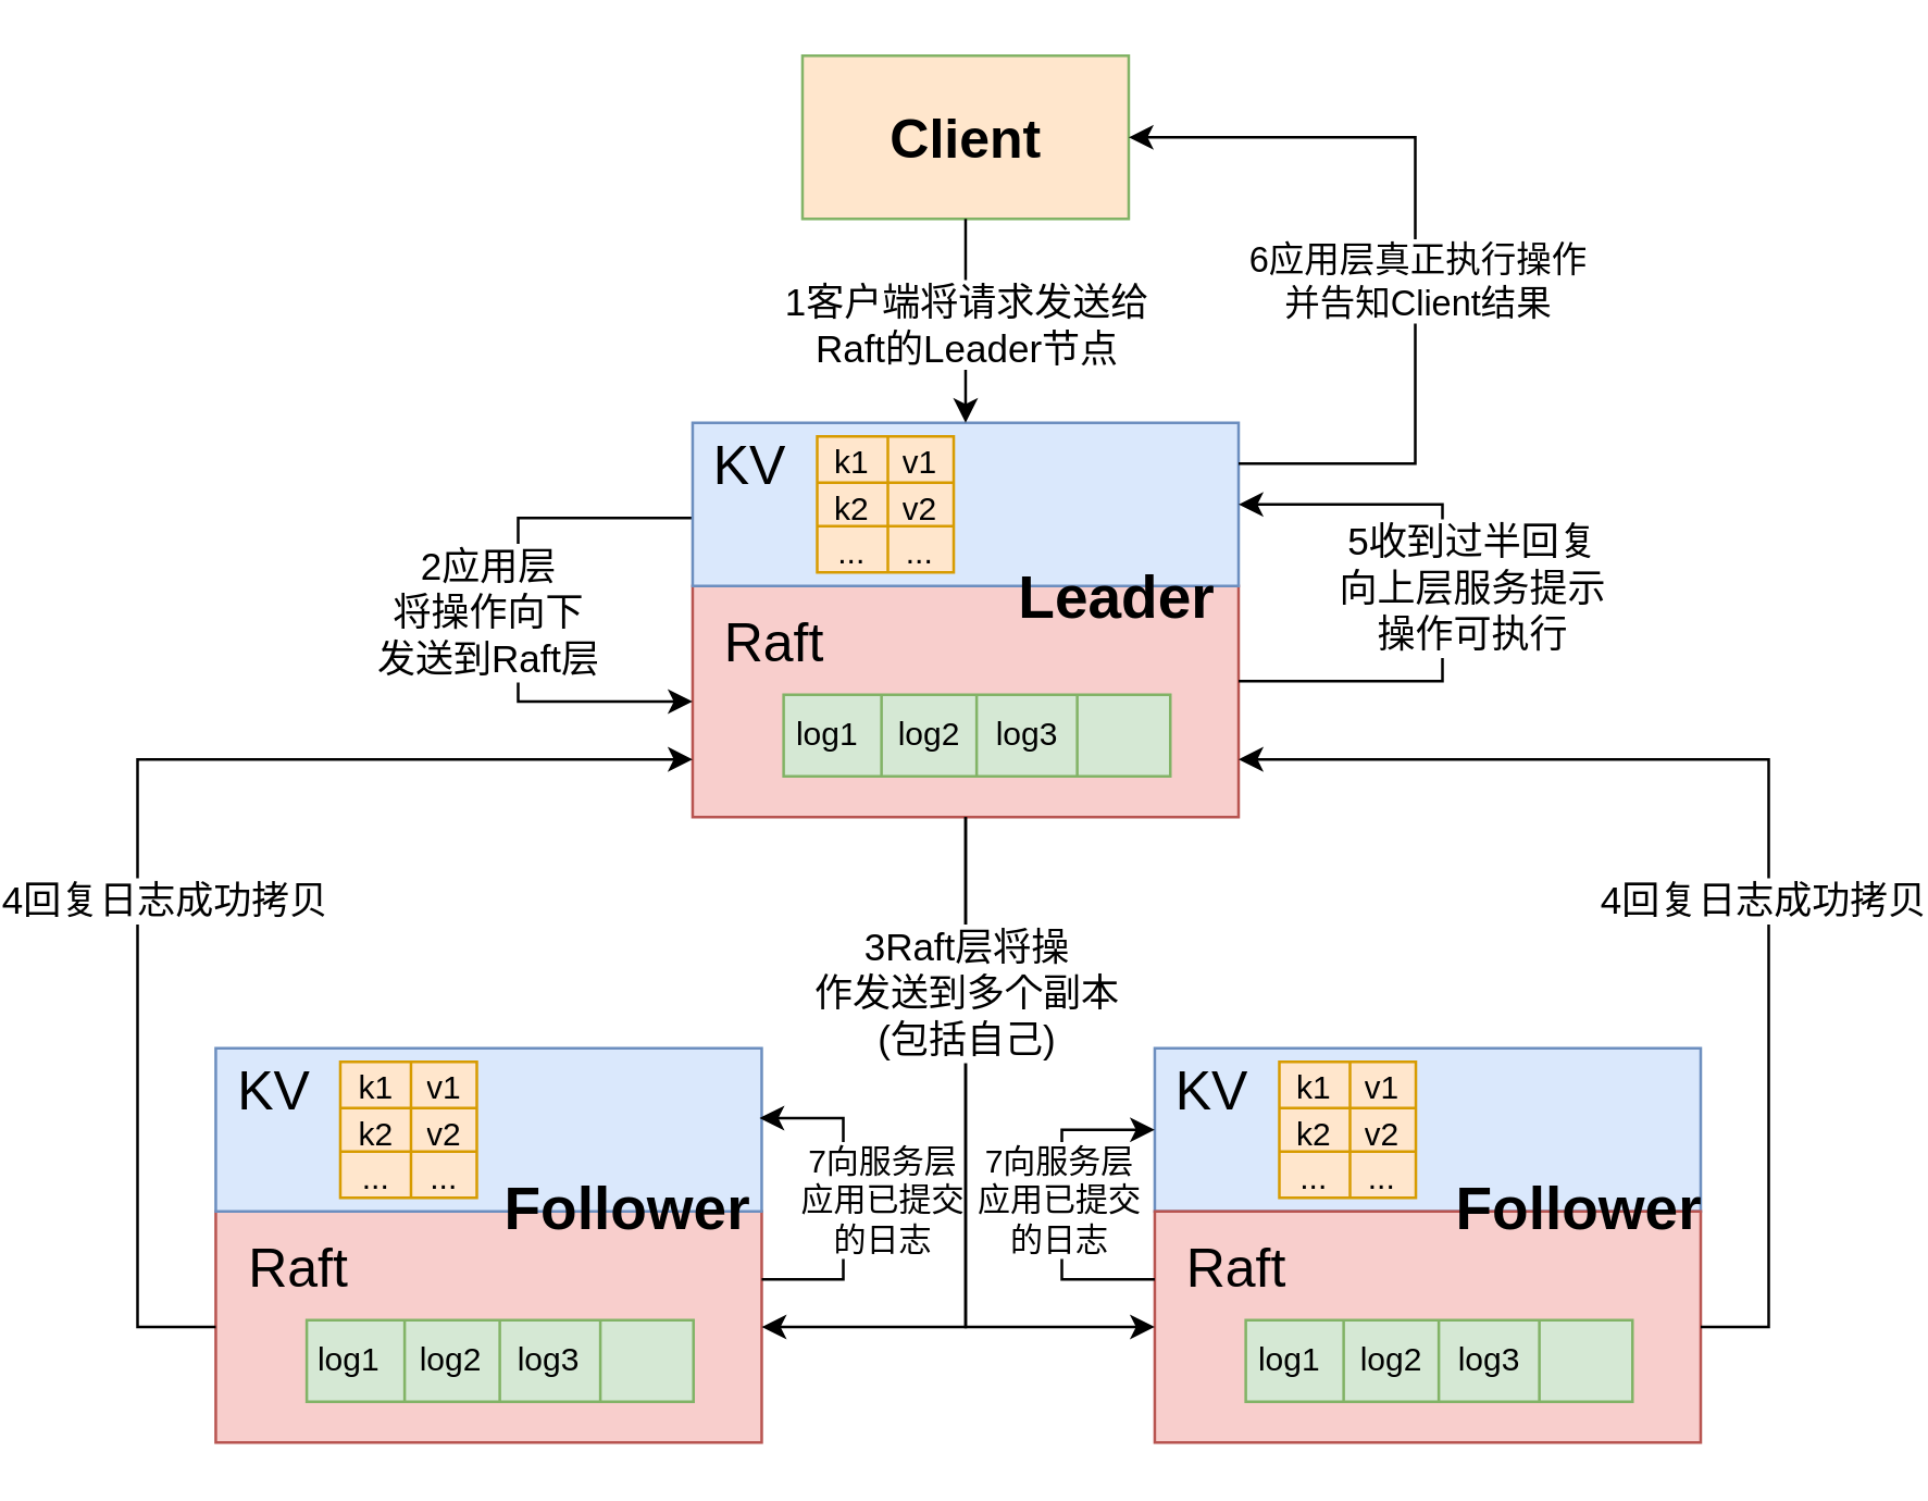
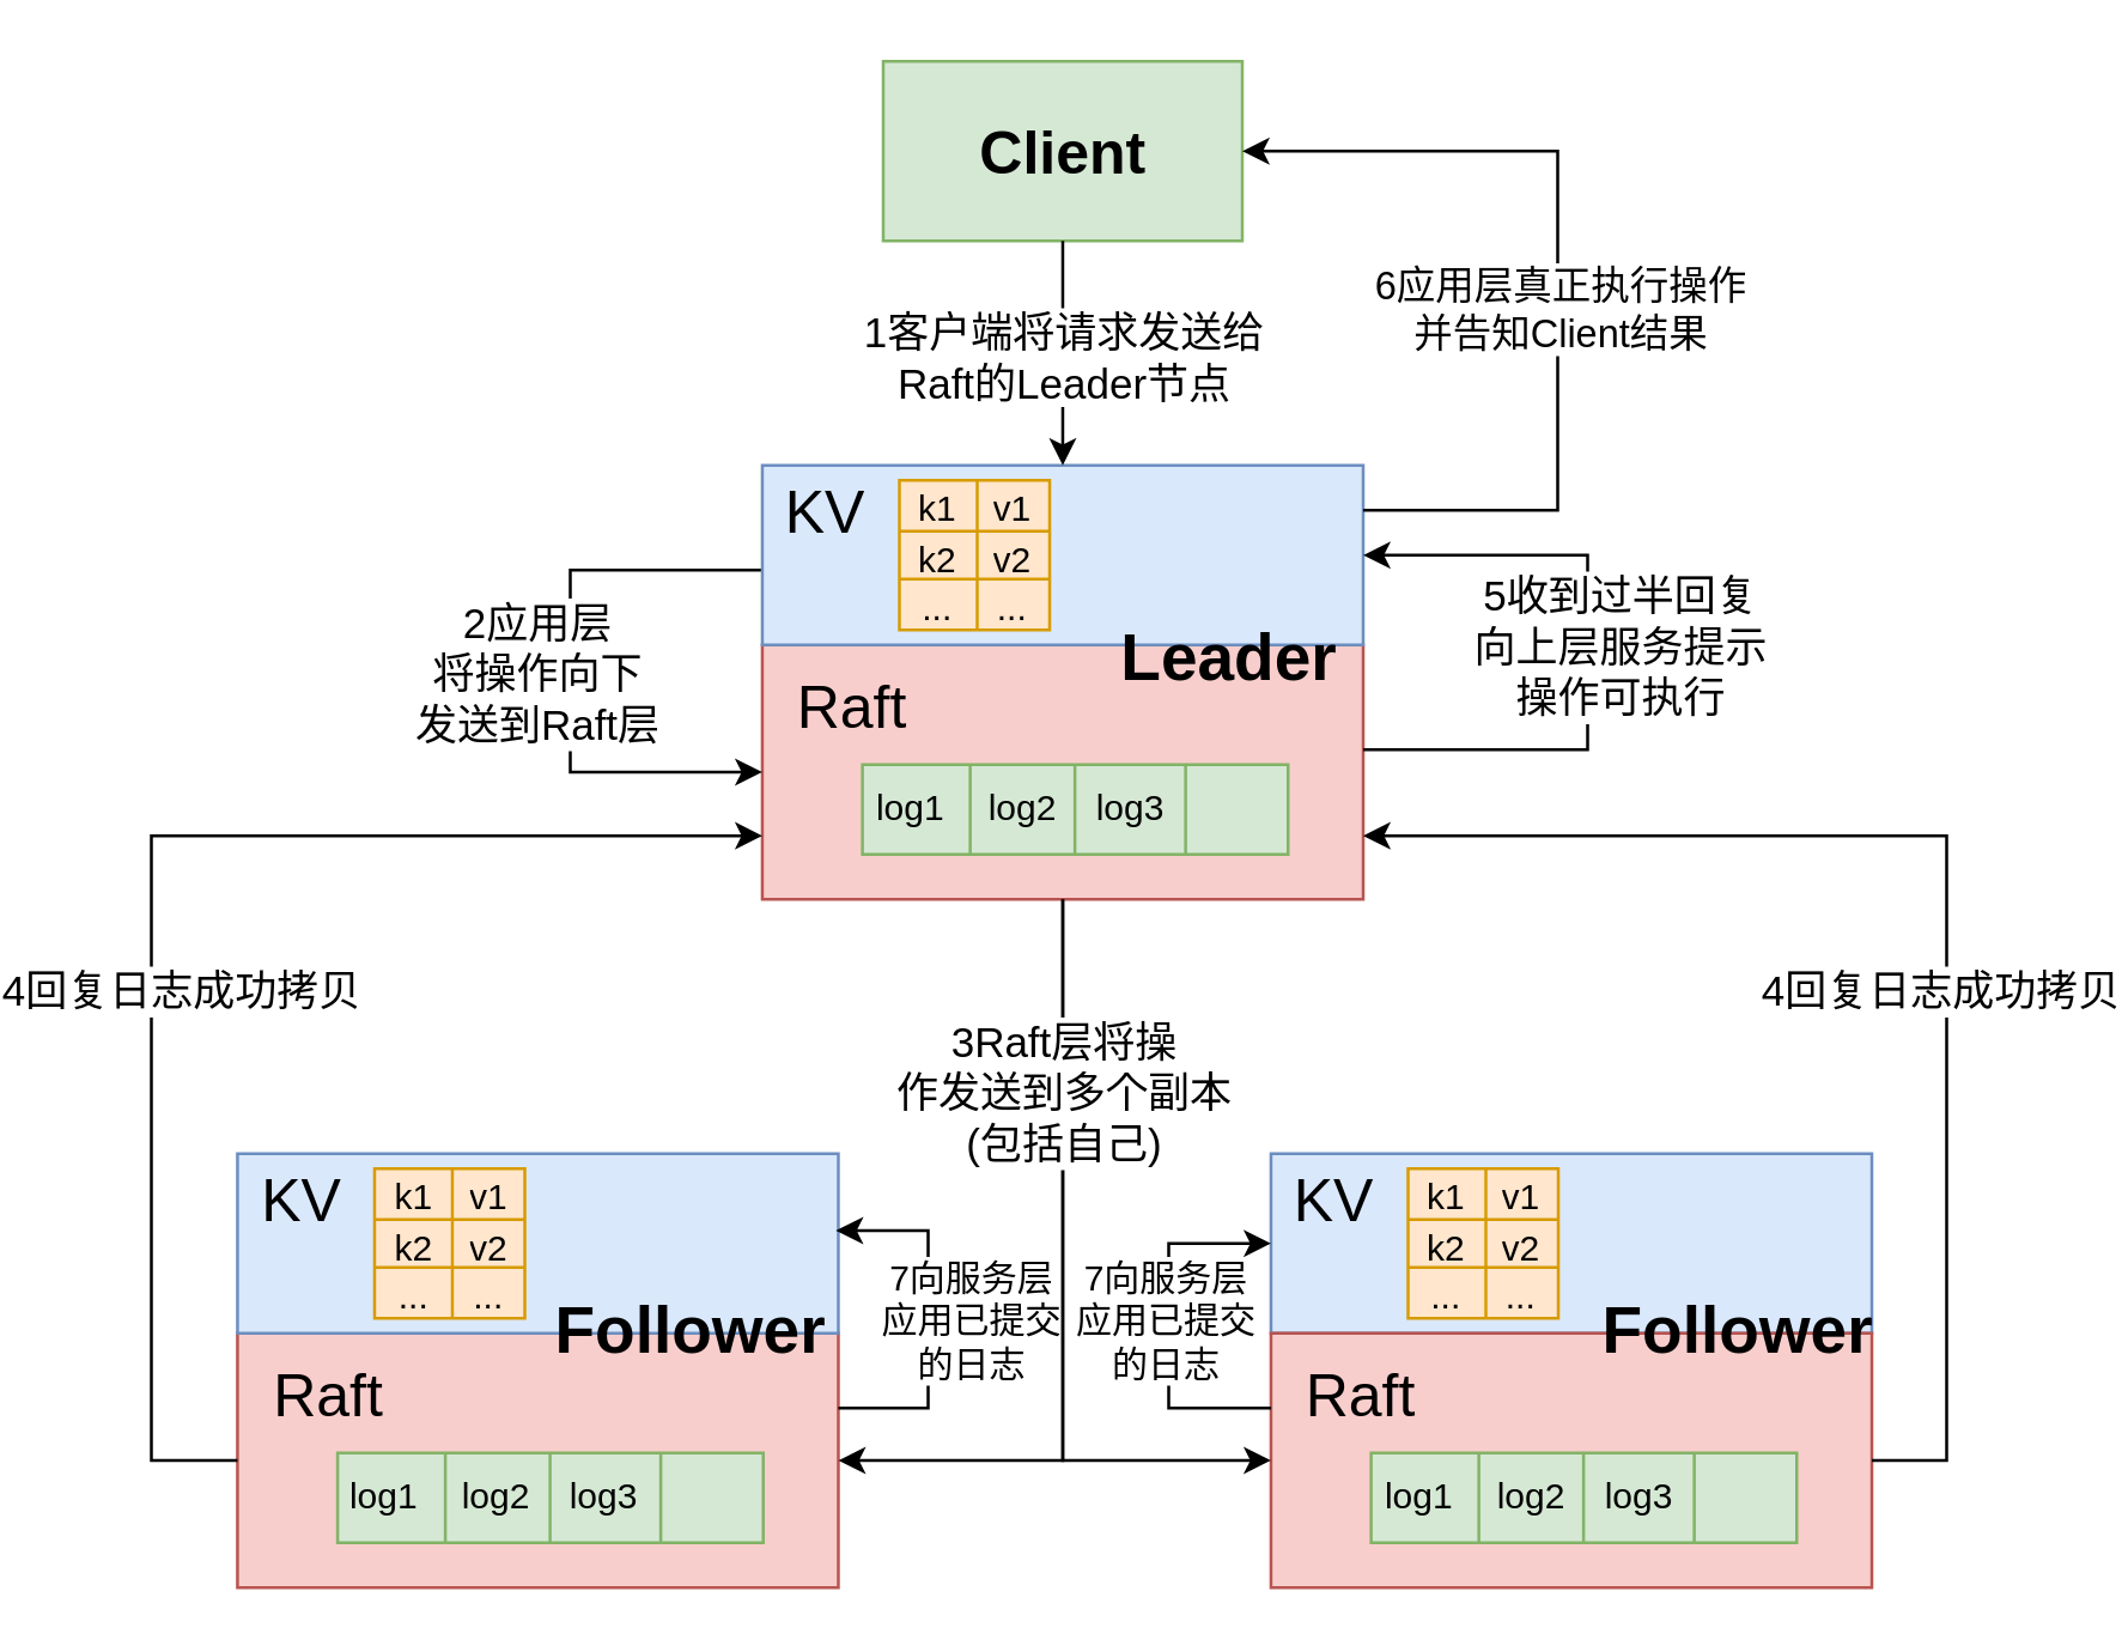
- <mxCell id="79" value="&lt;b&gt;&lt;font style=&quot;font-size: 20px;&quot;&gt;Client&lt;/font&gt;&lt;/b&gt;" style="rounded=0;whiteSpace=wrap;html=1;fillColor=#ffe6cc;strokeColor=#82b366;" vertex="1" parent="1"><mxGeometry x="264.59" y="20" width="120" height="60" as="geometry" /></mxCell>
+ <mxCell id="79" value="&lt;b&gt;&lt;font style=&quot;font-size: 20px;&quot;&gt;Client&lt;/font&gt;&lt;/b&gt;" style="rounded=0;whiteSpace=wrap;html=1;fillColor=#d5e8d4;strokeColor=#82b366;" vertex="1" parent="1"><mxGeometry x="264.59" y="20" width="120" height="60" as="geometry" /></mxCell>
